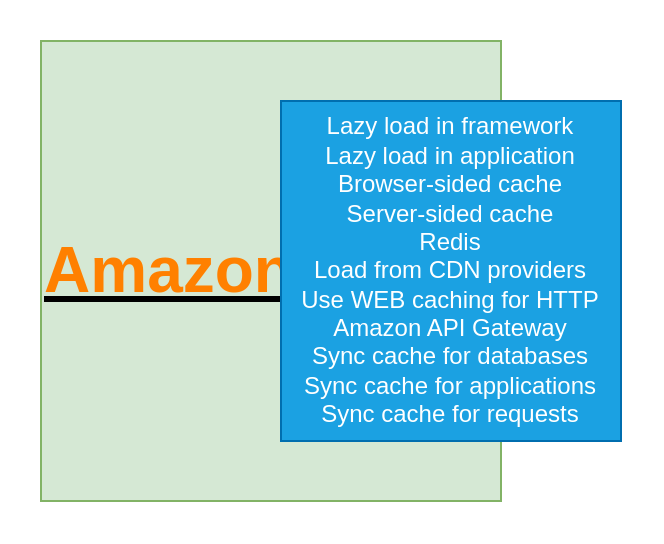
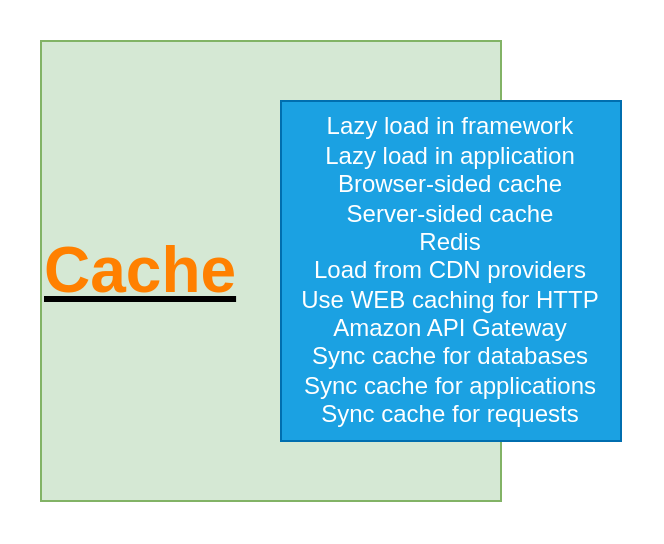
- <mxCell id="2" value="&lt;div style=&quot;text-align: justify;&quot;&gt;&lt;b style=&quot;font-size: 32px; background-color: initial;&quot;&gt;&lt;u&gt;&lt;font color=&quot;#ff8000&quot;&gt;Amazon&lt;/font&gt;&lt;/u&gt;&lt;/b&gt;&lt;/div&gt;" style="whiteSpace=wrap;html=1;aspect=fixed;fillStyle=auto;align=left;fillColor=#d5e8d4;strokeColor=#82b366;" vertex="1" parent="1"><mxGeometry x="20" y="20" width="230" height="230" as="geometry" /></mxCell>
+ <mxCell id="2" value="&lt;div style=&quot;text-align: justify;&quot;&gt;&lt;b style=&quot;font-size: 32px; background-color: initial;&quot;&gt;&lt;u&gt;&lt;font color=&quot;#ff8000&quot;&gt;Cache&lt;/font&gt;&lt;/u&gt;&lt;/b&gt;&lt;/div&gt;" style="whiteSpace=wrap;html=1;aspect=fixed;fillStyle=auto;align=left;fillColor=#d5e8d4;strokeColor=#82b366;" vertex="1" parent="1"><mxGeometry x="20" y="20" width="230" height="230" as="geometry" /></mxCell>
